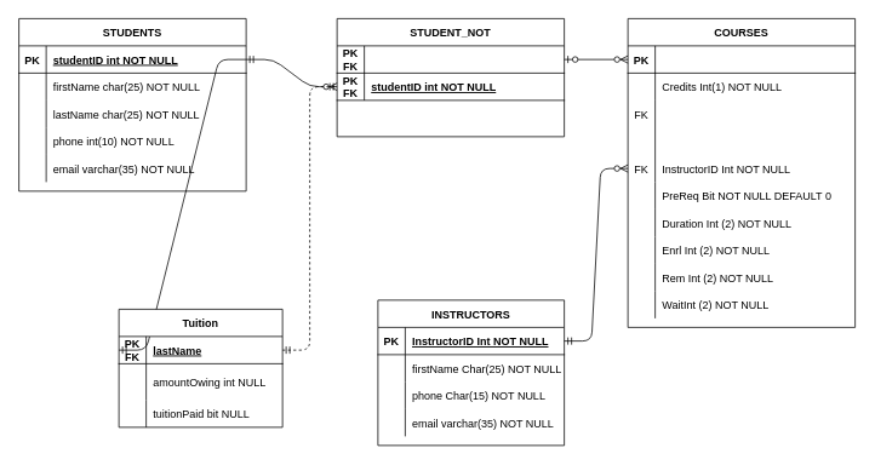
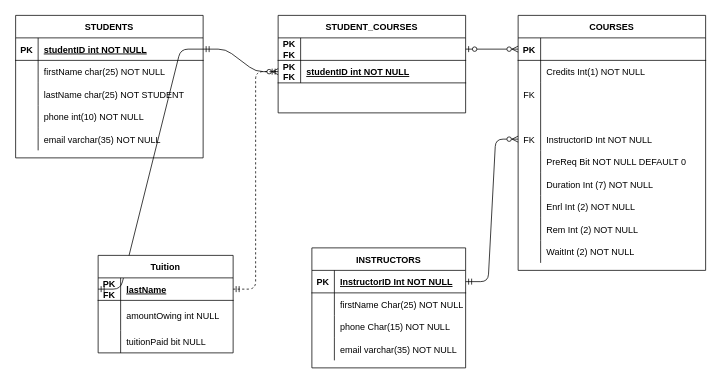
- <mxCell id="19" value="STUDENT_NOT" style="shape=table;startSize=30;container=1;collapsible=1;childLayout=tableLayout;fixedRows=1;rowLines=0;fontStyle=1;align=center;resizeLast=1;" parent="1" vertex="1"><mxGeometry x="370" y="20" width="250" height="130" as="geometry" /></mxCell>
+ <mxCell id="19" value="STUDENT_COURSES" style="shape=table;startSize=30;container=1;collapsible=1;childLayout=tableLayout;fixedRows=1;rowLines=0;fontStyle=1;align=center;resizeLast=1;" parent="1" vertex="1"><mxGeometry x="370" y="20" width="250" height="130" as="geometry" /></mxCell>
- <mxCell id="12" value="lastName char(25) NOT NULL" style="shape=partialRectangle;overflow=hidden;connectable=0;fillColor=none;top=0;left=0;bottom=0;right=0;align=left;spacingLeft=6;" parent="10" vertex="1"><mxGeometry x="30" width="220" height="30" as="geometry" /></mxCell>
+ <mxCell id="12" value="lastName char(25) NOT STUDENT" style="shape=partialRectangle;overflow=hidden;connectable=0;fillColor=none;top=0;left=0;bottom=0;right=0;align=left;spacingLeft=6;" parent="10" vertex="1"><mxGeometry x="30" width="220" height="30" as="geometry" /></mxCell>
- <mxCell id="45" value="Duration Int (2) NOT NULL" style="shape=partialRectangle;overflow=hidden;connectable=0;fillColor=none;top=0;left=0;bottom=0;right=0;align=left;spacingLeft=6;" vertex="1" parent="43"><mxGeometry x="30" width="220" height="30" as="geometry" /></mxCell>
+ <mxCell id="45" value="Duration Int (7) NOT NULL" style="shape=partialRectangle;overflow=hidden;connectable=0;fillColor=none;top=0;left=0;bottom=0;right=0;align=left;spacingLeft=6;" vertex="1" parent="43"><mxGeometry x="30" width="220" height="30" as="geometry" /></mxCell>
